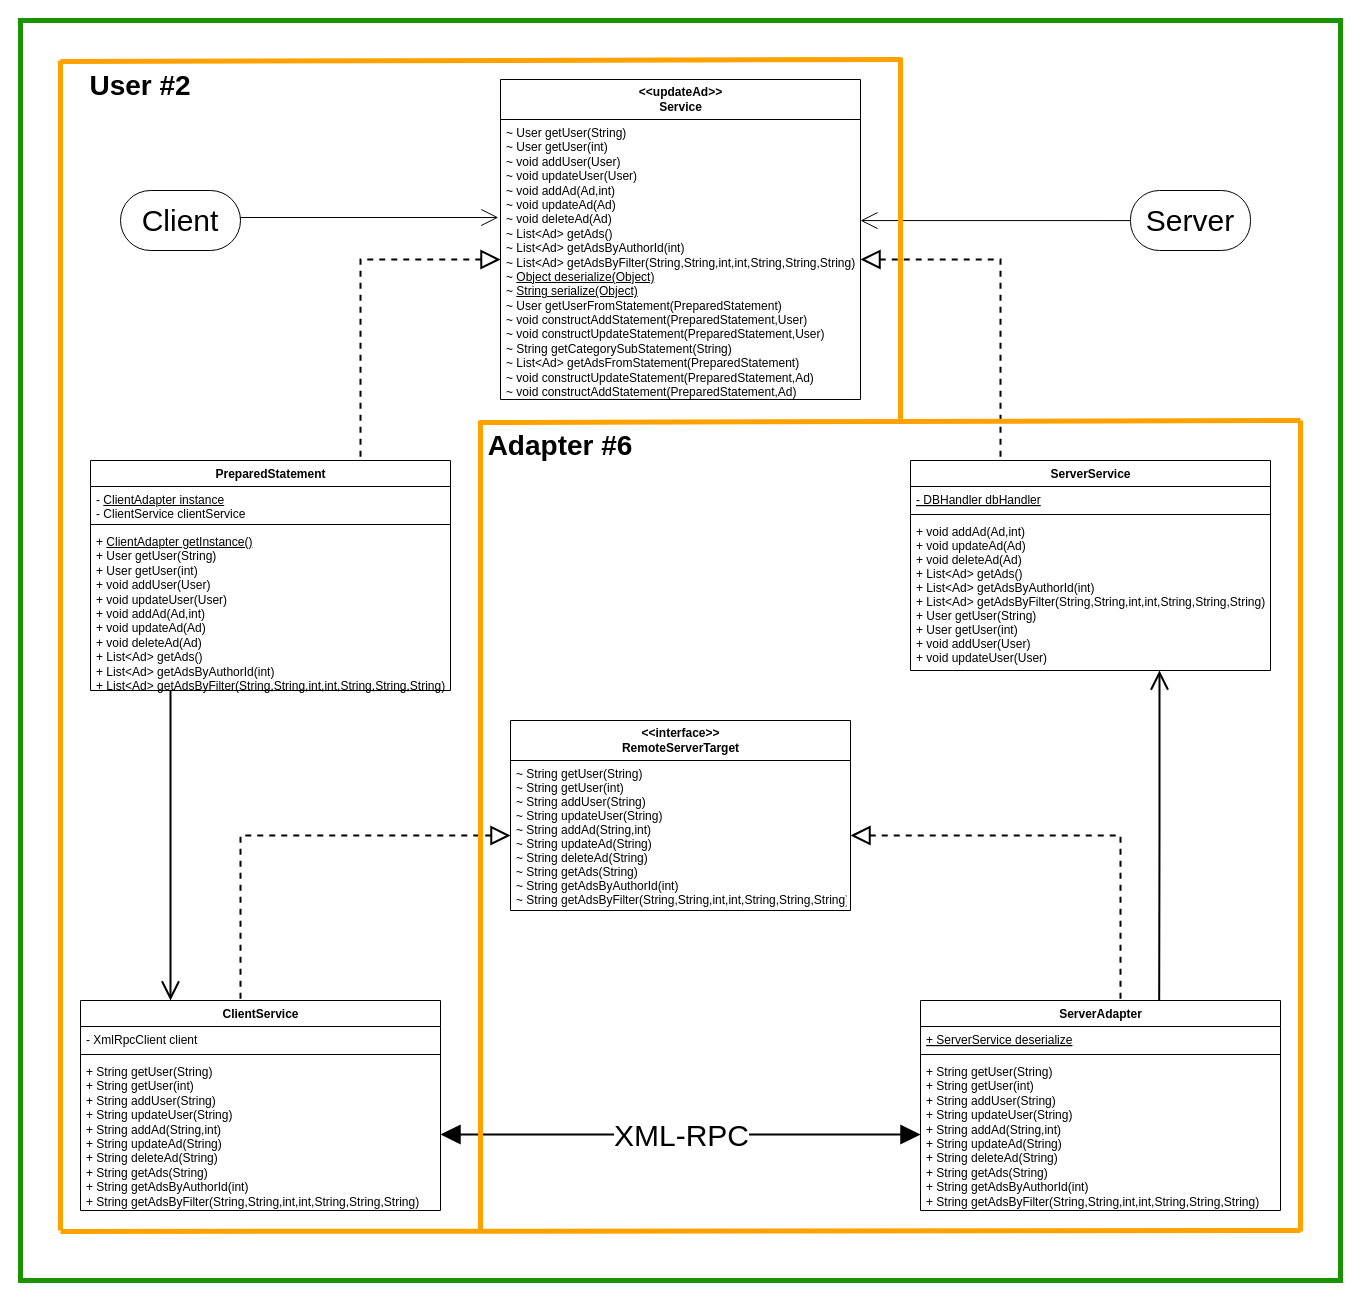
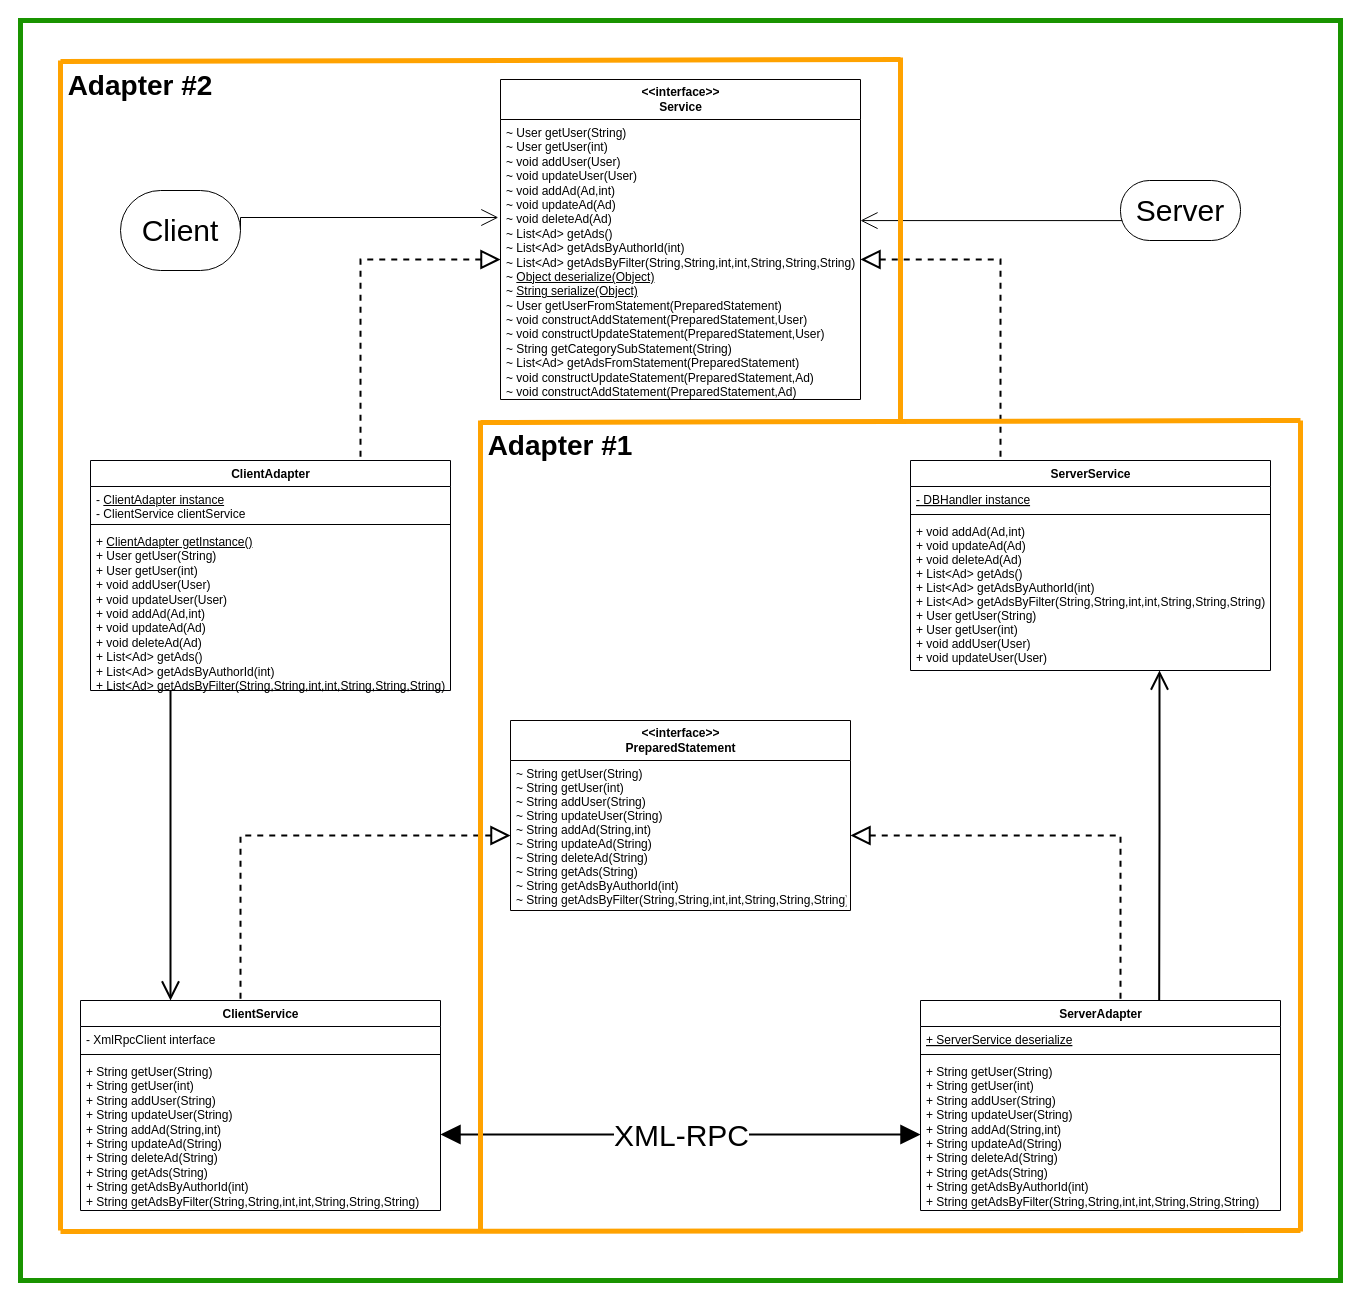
- <mxCell id="39" value="&lt;font style=&quot;font-size: 28px&quot;&gt;User #2&lt;/font&gt;" style="text;html=1;strokeColor=none;fillColor=none;align=center;verticalAlign=middle;whiteSpace=wrap;rounded=0;labelBackgroundColor=none;fontSize=28;fontStyle=1" vertex="1" parent="1"><mxGeometry x="60" y="60" width="160" height="50" as="geometry" /></mxCell>
+ <mxCell id="39" value="&lt;font style=&quot;font-size: 28px&quot;&gt;Adapter #2&lt;/font&gt;" style="text;html=1;strokeColor=none;fillColor=none;align=center;verticalAlign=middle;whiteSpace=wrap;rounded=0;labelBackgroundColor=none;fontSize=28;fontStyle=1" vertex="1" parent="1"><mxGeometry x="60" y="60" width="160" height="50" as="geometry" /></mxCell>
- <mxCell id="8" value="&amp;lt;&amp;lt;updateAd&amp;gt;&amp;gt;&lt;br style=&quot;font-size: 12px&quot;&gt;Service" style="swimlane;fontStyle=1;childLayout=stackLayout;horizontal=1;startSize=40;fillColor=none;horizontalStack=0;resizeParent=1;resizeParentMax=0;resizeLast=0;collapsible=1;marginBottom=0;rounded=0;shadow=0;glass=0;labelBackgroundColor=none;sketch=0;strokeColor=#050000;strokeWidth=1;fontSize=12;html=1;" vertex="1" parent="1"><mxGeometry x="500" y="79" width="360" height="320" as="geometry" /></mxCell>
+ <mxCell id="8" value="&amp;lt;&amp;lt;interface&amp;gt;&amp;gt;&lt;br style=&quot;font-size: 12px&quot;&gt;Service" style="swimlane;fontStyle=1;childLayout=stackLayout;horizontal=1;startSize=40;fillColor=none;horizontalStack=0;resizeParent=1;resizeParentMax=0;resizeLast=0;collapsible=1;marginBottom=0;rounded=0;shadow=0;glass=0;labelBackgroundColor=none;sketch=0;strokeColor=#050000;strokeWidth=1;fontSize=12;html=1;" vertex="1" parent="1"><mxGeometry x="500" y="79" width="360" height="320" as="geometry" /></mxCell>
- <mxCell id="42" value="&lt;font style=&quot;font-size: 30px&quot;&gt;Client&lt;/font&gt;" style="rounded=1;whiteSpace=wrap;html=1;arcSize=50;" vertex="1" parent="1"><mxGeometry x="120" y="190" width="120" height="60" as="geometry" /></mxCell>
+ <mxCell id="42" value="&lt;font style=&quot;font-size: 30px&quot;&gt;Client&lt;/font&gt;" style="rounded=1;whiteSpace=wrap;html=1;arcSize=50;" vertex="1" parent="1"><mxGeometry x="120" y="190" width="120" height="80" as="geometry" /></mxCell>
- <mxCell id="43" value="&lt;font style=&quot;font-size: 30px&quot;&gt;Server&lt;/font&gt;" style="rounded=1;whiteSpace=wrap;html=1;arcSize=48;" vertex="1" parent="1"><mxGeometry x="1130" y="190" width="120" height="60" as="geometry" /></mxCell>
+ <mxCell id="43" value="&lt;font style=&quot;font-size: 30px&quot;&gt;Server&lt;/font&gt;" style="rounded=1;whiteSpace=wrap;html=1;arcSize=48;" vertex="1" parent="1"><mxGeometry x="1120" y="180" width="120" height="60" as="geometry" /></mxCell>
- <mxCell id="40" value="&lt;font style=&quot;font-size: 28px&quot;&gt;Adapter #6&lt;/font&gt;" style="text;html=1;strokeColor=none;fillColor=none;align=center;verticalAlign=middle;whiteSpace=wrap;rounded=0;labelBackgroundColor=none;fontSize=28;fontStyle=1" vertex="1" parent="1"><mxGeometry x="480" y="420" width="160" height="50" as="geometry" /></mxCell>
+ <mxCell id="40" value="&lt;font style=&quot;font-size: 28px&quot;&gt;Adapter #1&lt;/font&gt;" style="text;html=1;strokeColor=none;fillColor=none;align=center;verticalAlign=middle;whiteSpace=wrap;rounded=0;labelBackgroundColor=none;fontSize=28;fontStyle=1" vertex="1" parent="1"><mxGeometry x="480" y="420" width="160" height="50" as="geometry" /></mxCell>
- <mxCell id="4" value="PreparedStatement" style="swimlane;fontStyle=1;align=center;verticalAlign=top;childLayout=stackLayout;horizontal=1;startSize=26;horizontalStack=0;resizeParent=1;resizeParentMax=0;resizeLast=0;collapsible=1;marginBottom=0;rounded=0;shadow=0;glass=0;labelBackgroundColor=none;sketch=0;strokeColor=#000005;strokeWidth=1;fillColor=none;fontSize=12;html=1;" vertex="1" parent="1"><mxGeometry x="90" y="460" width="360" height="230" as="geometry" /></mxCell>
+ <mxCell id="4" value="ClientAdapter" style="swimlane;fontStyle=1;align=center;verticalAlign=top;childLayout=stackLayout;horizontal=1;startSize=26;horizontalStack=0;resizeParent=1;resizeParentMax=0;resizeLast=0;collapsible=1;marginBottom=0;rounded=0;shadow=0;glass=0;labelBackgroundColor=none;sketch=0;strokeColor=#000005;strokeWidth=1;fillColor=none;fontSize=12;html=1;" vertex="1" parent="1"><mxGeometry x="90" y="460" width="360" height="230" as="geometry" /></mxCell>
- <mxCell id="13" value="- DBHandler dbHandler" style="text;strokeColor=none;fillColor=none;align=left;verticalAlign=top;spacingLeft=4;spacingRight=4;overflow=hidden;rotatable=0;points=[[0,0.5],[1,0.5]];portConstraint=eastwest;fontStyle=4" vertex="1" parent="12"><mxGeometry y="26" width="360" height="24" as="geometry" /></mxCell>
+ <mxCell id="13" value="- DBHandler instance" style="text;strokeColor=none;fillColor=none;align=left;verticalAlign=top;spacingLeft=4;spacingRight=4;overflow=hidden;rotatable=0;points=[[0,0.5],[1,0.5]];portConstraint=eastwest;fontStyle=4" vertex="1" parent="12"><mxGeometry y="26" width="360" height="24" as="geometry" /></mxCell>
- <mxCell id="17" value="&amp;lt;&amp;lt;interface&amp;gt;&amp;gt;&lt;br style=&quot;font-size: 12px&quot;&gt;RemoteServerTarget" style="swimlane;fontStyle=1;childLayout=stackLayout;horizontal=1;startSize=40;fillColor=none;horizontalStack=0;resizeParent=1;resizeParentMax=0;resizeLast=0;collapsible=1;marginBottom=0;rounded=0;shadow=0;glass=0;labelBackgroundColor=none;sketch=0;strokeColor=#050000;strokeWidth=1;fontSize=12;html=1;" vertex="1" parent="1"><mxGeometry x="510" y="720" width="340" height="190" as="geometry" /></mxCell>
+ <mxCell id="17" value="&amp;lt;&amp;lt;interface&amp;gt;&amp;gt;&lt;br style=&quot;font-size: 12px&quot;&gt;PreparedStatement" style="swimlane;fontStyle=1;childLayout=stackLayout;horizontal=1;startSize=40;fillColor=none;horizontalStack=0;resizeParent=1;resizeParentMax=0;resizeLast=0;collapsible=1;marginBottom=0;rounded=0;shadow=0;glass=0;labelBackgroundColor=none;sketch=0;strokeColor=#050000;strokeWidth=1;fontSize=12;html=1;" vertex="1" parent="1"><mxGeometry x="510" y="720" width="340" height="190" as="geometry" /></mxCell>
- <mxCell id="21" value="- XmlRpcClient client" style="text;strokeColor=none;fillColor=none;align=left;verticalAlign=top;spacingLeft=4;spacingRight=4;overflow=hidden;rotatable=0;points=[[0,0.5],[1,0.5]];portConstraint=eastwest;" vertex="1" parent="20"><mxGeometry y="26" width="360" height="24" as="geometry" /></mxCell>
+ <mxCell id="21" value="- XmlRpcClient interface" style="text;strokeColor=none;fillColor=none;align=left;verticalAlign=top;spacingLeft=4;spacingRight=4;overflow=hidden;rotatable=0;points=[[0,0.5],[1,0.5]];portConstraint=eastwest;" vertex="1" parent="20"><mxGeometry y="26" width="360" height="24" as="geometry" /></mxCell>
